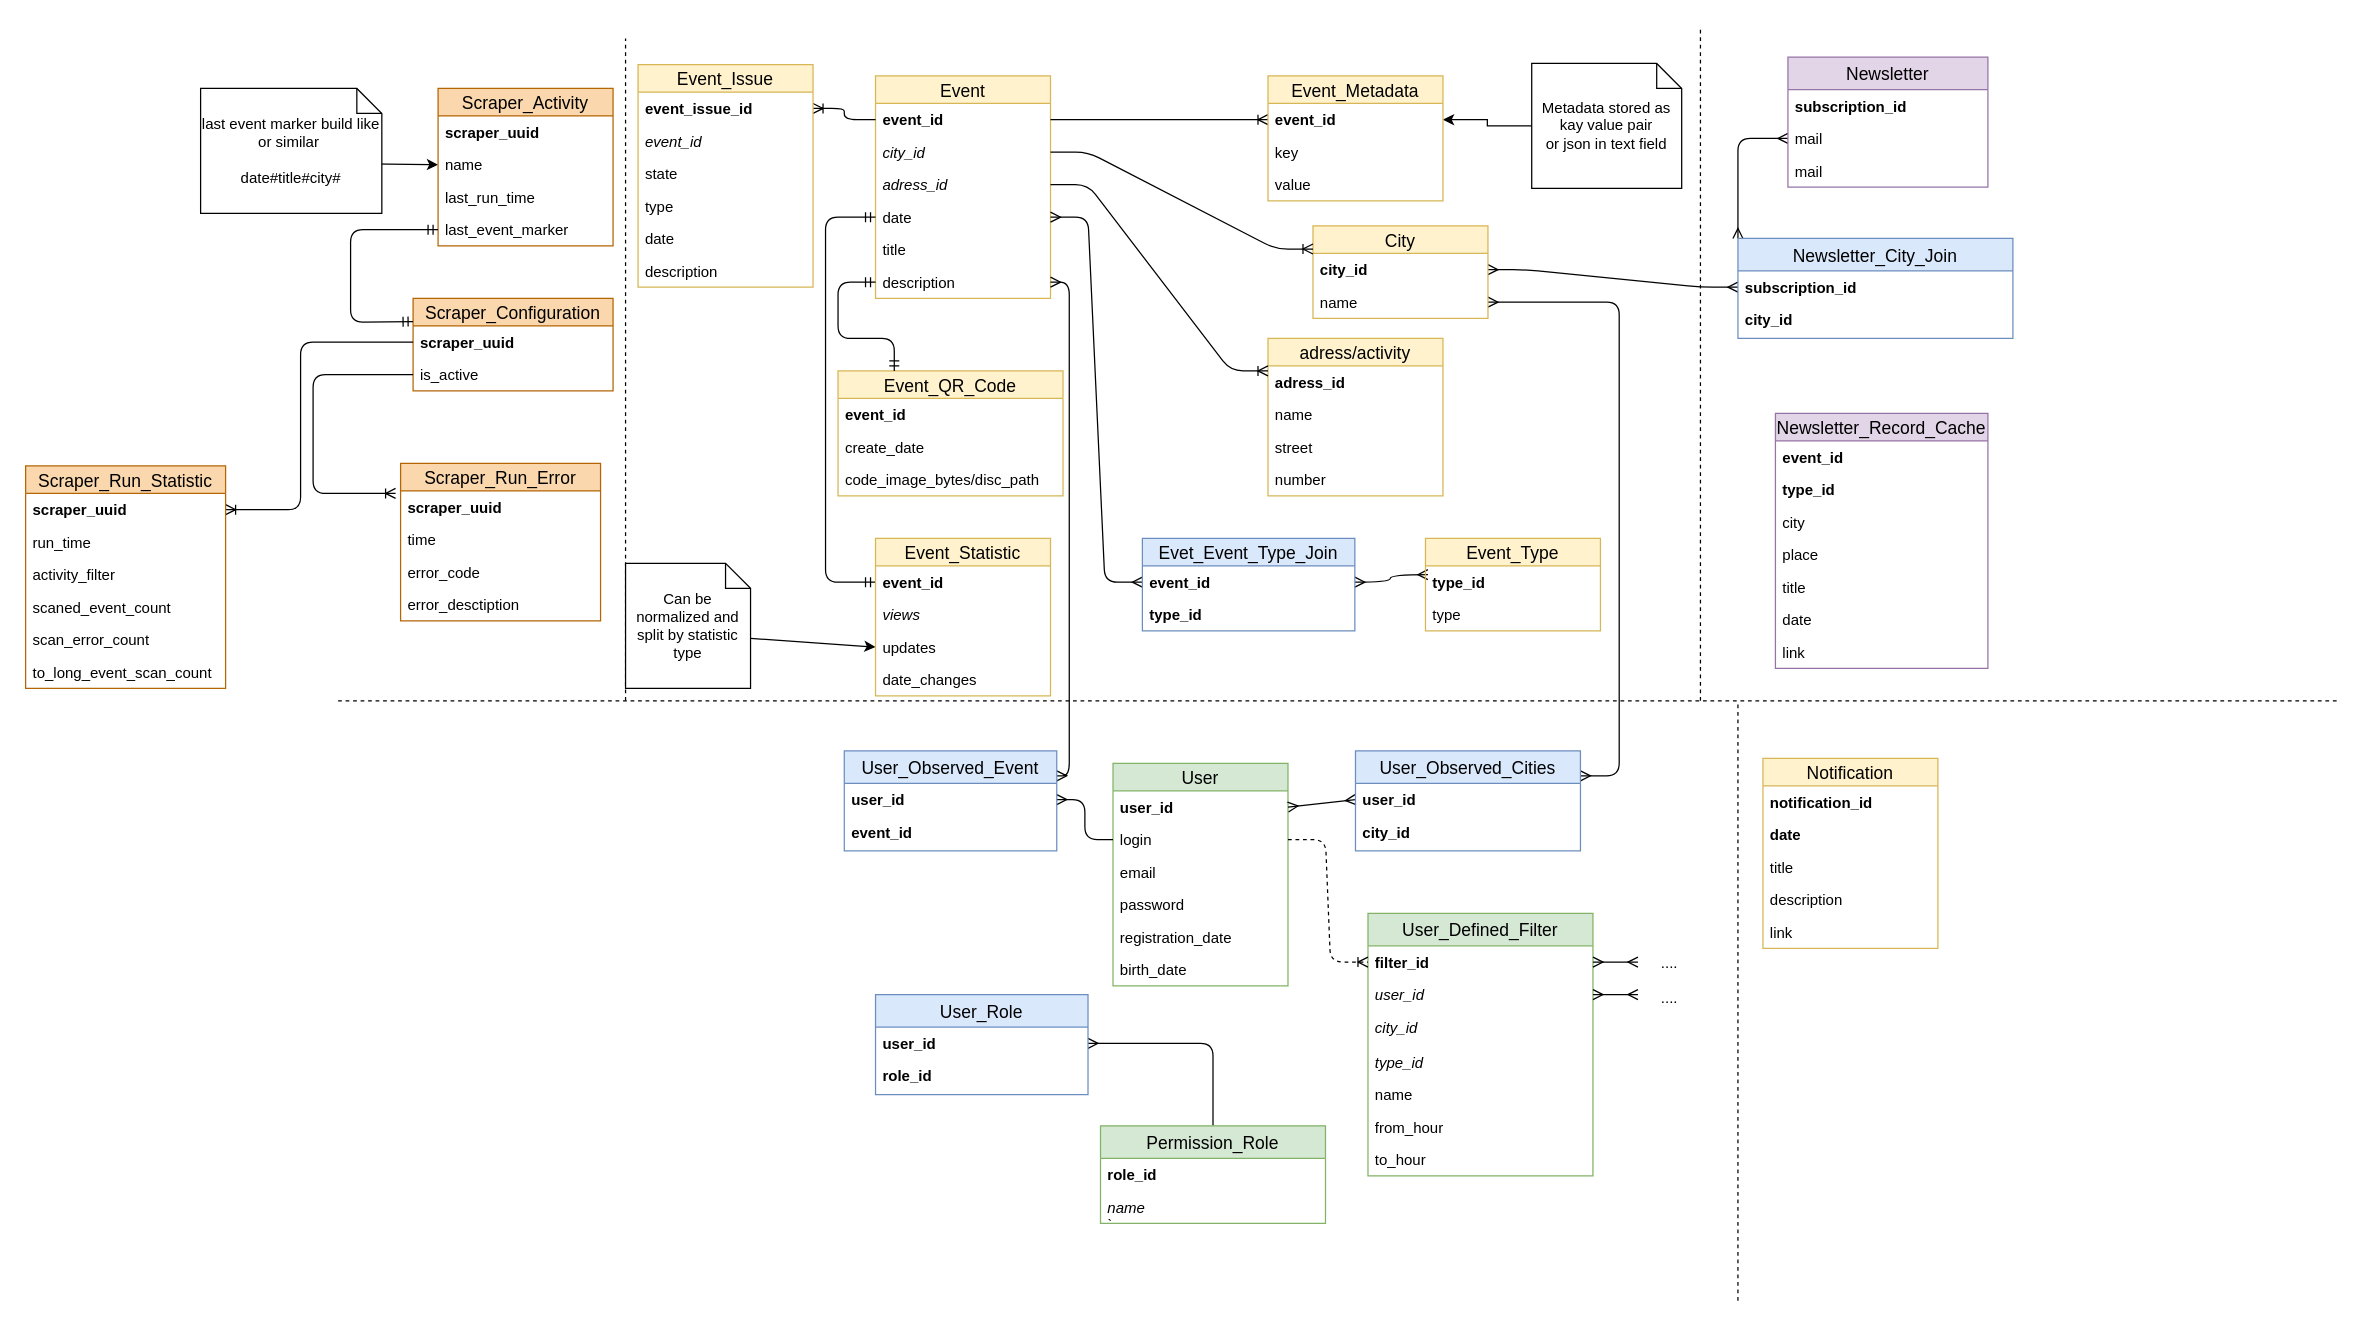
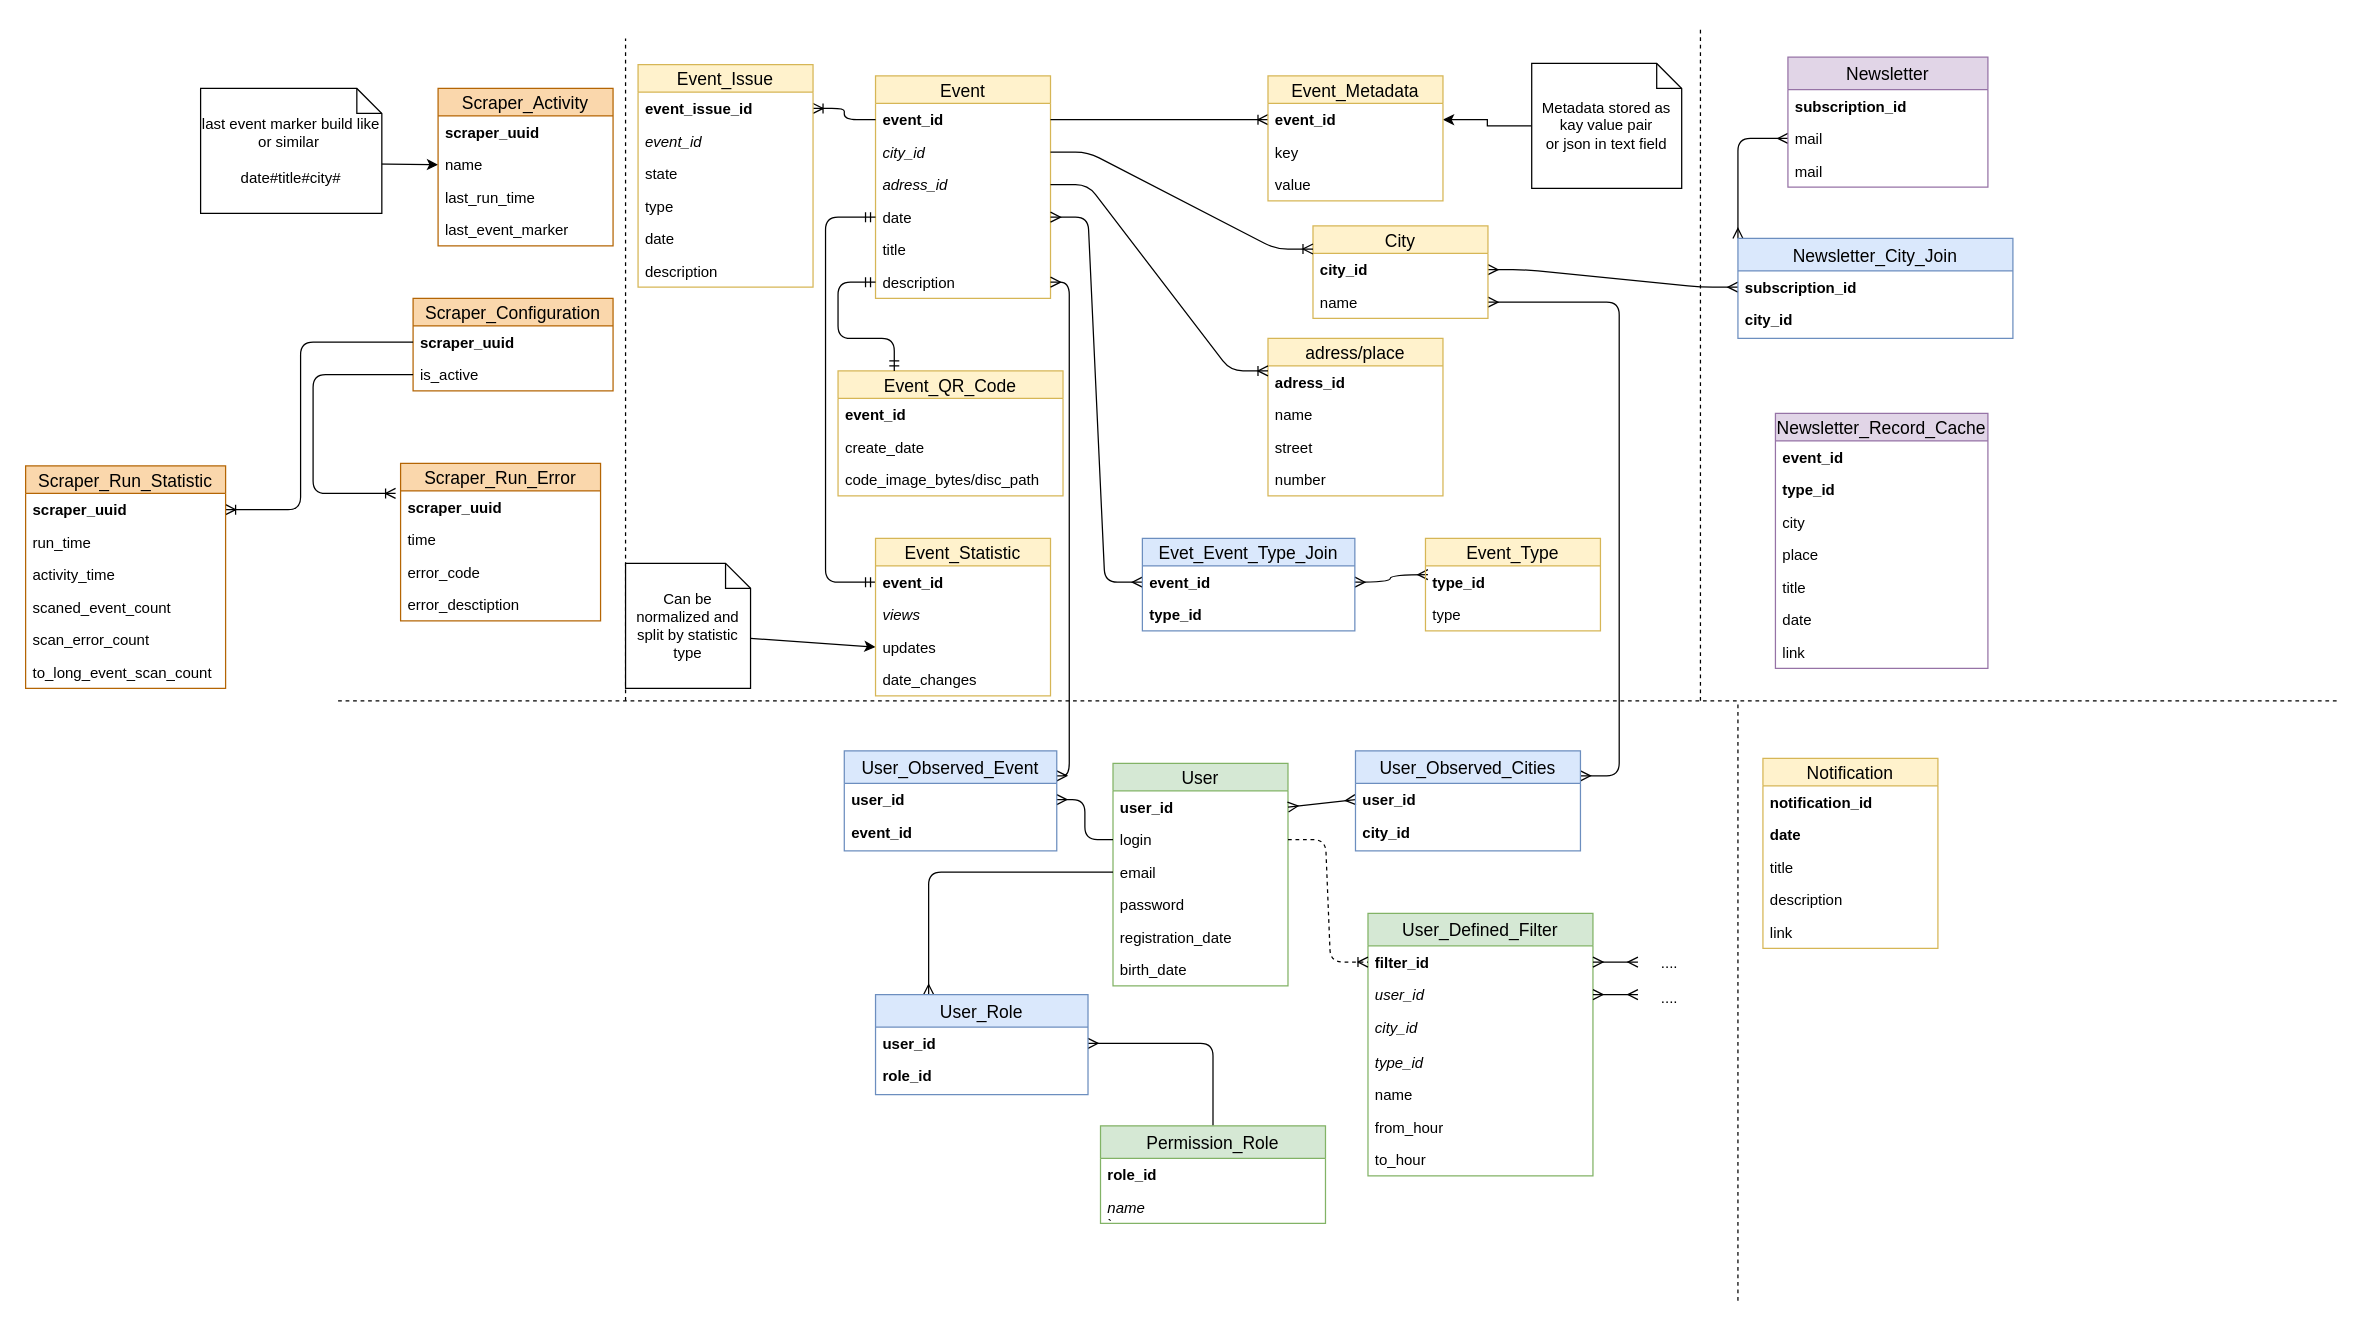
- <mxCell id="130" value="" style="fontSize=12;html=1;endArrow=ERmandOne;startArrow=ERmandOne;entryX=0;entryY=0.5;entryDx=0;entryDy=0;exitX=0;exitY=0.25;exitDx=0;exitDy=0;" edge="1" parent="1" source="127" target="98"><mxGeometry width="100" height="100" relative="1" as="geometry"><mxPoint x="207" y="325" as="sourcePoint" /><mxPoint x="307" y="225" as="targetPoint" /><Array as="points"><mxPoint x="280" y="257" /><mxPoint x="280" y="183" /></Array></mxGeometry></mxCell>
- <mxCell id="32" value="adress/activity" style="swimlane;fontStyle=0;childLayout=stackLayout;horizontal=1;startSize=22;horizontalStack=0;resizeParent=1;resizeParentMax=0;resizeLast=0;collapsible=1;marginBottom=0;align=center;fontSize=14;fillColor=#fff2cc;strokeColor=#d6b656;" parent="1" vertex="1"><mxGeometry x="1014" y="270" width="140" height="126" as="geometry" /></mxCell>
+ <mxCell id="32" value="adress/place" style="swimlane;fontStyle=0;childLayout=stackLayout;horizontal=1;startSize=22;horizontalStack=0;resizeParent=1;resizeParentMax=0;resizeLast=0;collapsible=1;marginBottom=0;align=center;fontSize=14;fillColor=#fff2cc;strokeColor=#d6b656;" parent="1" vertex="1"><mxGeometry x="1014" y="270" width="140" height="126" as="geometry" /></mxCell>
- <mxCell id="141" value="activity_filter&#10;" style="text;strokeColor=none;fillColor=none;spacingLeft=4;spacingRight=4;overflow=hidden;rotatable=0;points=[[0,0.5],[1,0.5]];portConstraint=eastwest;fontSize=12;" vertex="1" parent="138"><mxGeometry y="74" width="160" height="26" as="geometry" /></mxCell>
+ <mxCell id="141" value="activity_time&#10;" style="text;strokeColor=none;fillColor=none;spacingLeft=4;spacingRight=4;overflow=hidden;rotatable=0;points=[[0,0.5],[1,0.5]];portConstraint=eastwest;fontSize=12;" vertex="1" parent="138"><mxGeometry y="74" width="160" height="26" as="geometry" /></mxCell>
+ <mxCell id="119" value="" style="edgeStyle=orthogonalEdgeStyle;fontSize=12;html=1;endArrow=none;startArrow=ERmany;entryX=0;entryY=0.5;entryDx=0;entryDy=0;exitX=0.25;exitY=0;exitDx=0;exitDy=0;endFill=0;" parent="1" source="124" target="46" edge="1"><mxGeometry width="100" height="100" relative="1" as="geometry"><mxPoint x="720" y="770" as="sourcePoint" /><mxPoint x="765" y="802" as="targetPoint" /></mxGeometry></mxCell>
